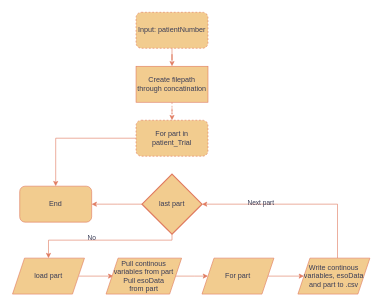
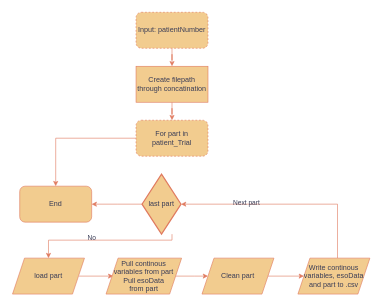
- <mxCell id="4" style="edgeStyle=orthogonalEdgeStyle;rounded=0;orthogonalLoop=1;jettySize=auto;html=1;labelBackgroundColor=none;strokeColor=#E07A5F;fontColor=default;dashed=1;" edge="1" parent="1" source="5" target="11"><mxGeometry relative="1" as="geometry" /></mxCell>
+ <mxCell id="4" style="edgeStyle=orthogonalEdgeStyle;rounded=0;orthogonalLoop=1;jettySize=auto;html=1;labelBackgroundColor=none;strokeColor=#E07A5F;fontColor=default;" edge="1" parent="1" source="5" target="11"><mxGeometry relative="1" as="geometry" /></mxCell>
- <mxCell id="9" value="last part" style="strokeWidth=2;html=1;shape=mxgraph.flowchart.decision;whiteSpace=wrap;labelBackgroundColor=none;fillColor=#F2CC8F;strokeColor=#E07A5F;fontColor=#393C56;" vertex="1" parent="1"><mxGeometry x="236" y="290" width="100" height="100" as="geometry" /></mxCell>
+ <mxCell id="9" value="last part" style="strokeWidth=2;html=1;shape=mxgraph.flowchart.decision;whiteSpace=wrap;labelBackgroundColor=none;fillColor=#F2CC8F;strokeColor=#E07A5F;fontColor=#393C56;" vertex="1" parent="1"><mxGeometry x="236" y="290" width="65" height="100" as="geometry" /></mxCell>
- <mxCell id="16" value="For part" style="shape=parallelogram;perimeter=parallelogramPerimeter;whiteSpace=wrap;html=1;fixedSize=1;labelBackgroundColor=none;fillColor=#F2CC8F;strokeColor=#E07A5F;fontColor=#393C56;" vertex="1" parent="1"><mxGeometry x="336" y="430" width="120" height="60" as="geometry" /></mxCell>
+ <mxCell id="16" value="Clean part" style="shape=parallelogram;perimeter=parallelogramPerimeter;whiteSpace=wrap;html=1;fixedSize=1;labelBackgroundColor=none;fillColor=#F2CC8F;strokeColor=#E07A5F;fontColor=#393C56;" vertex="1" parent="1"><mxGeometry x="336" y="430" width="120" height="60" as="geometry" /></mxCell>
